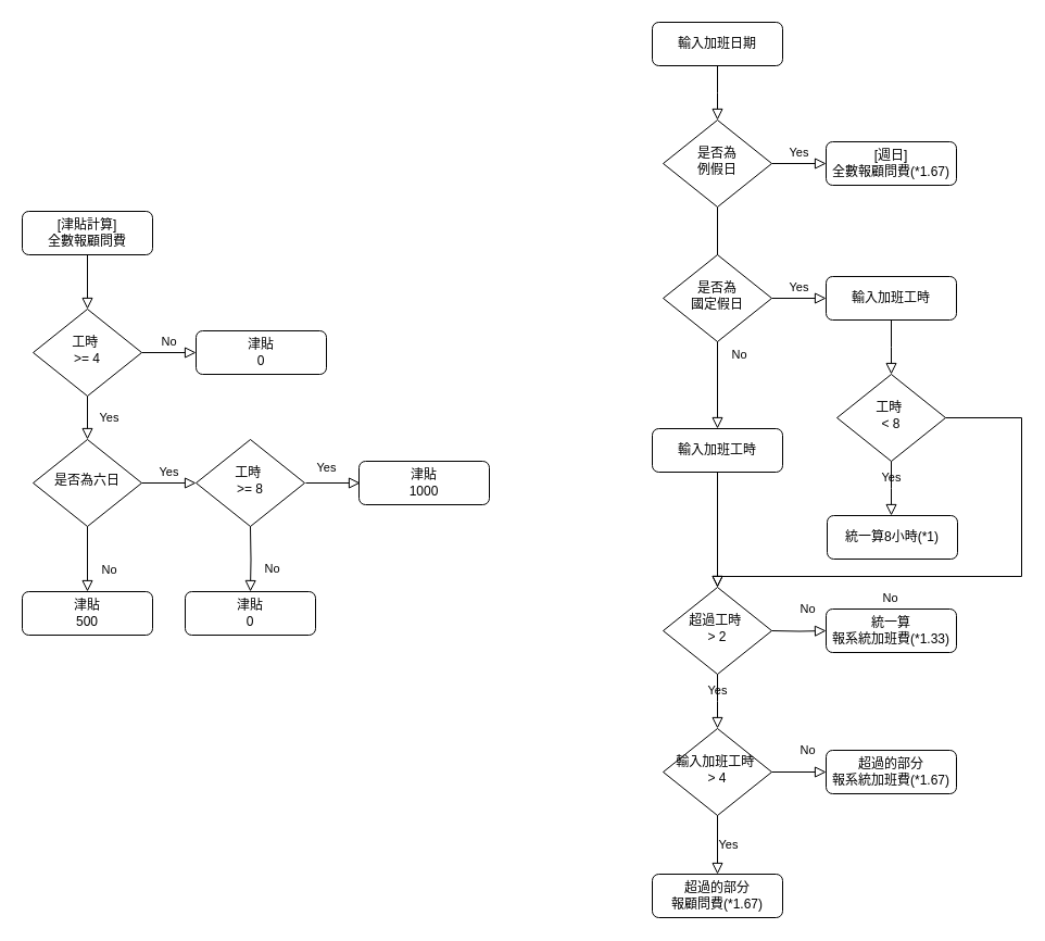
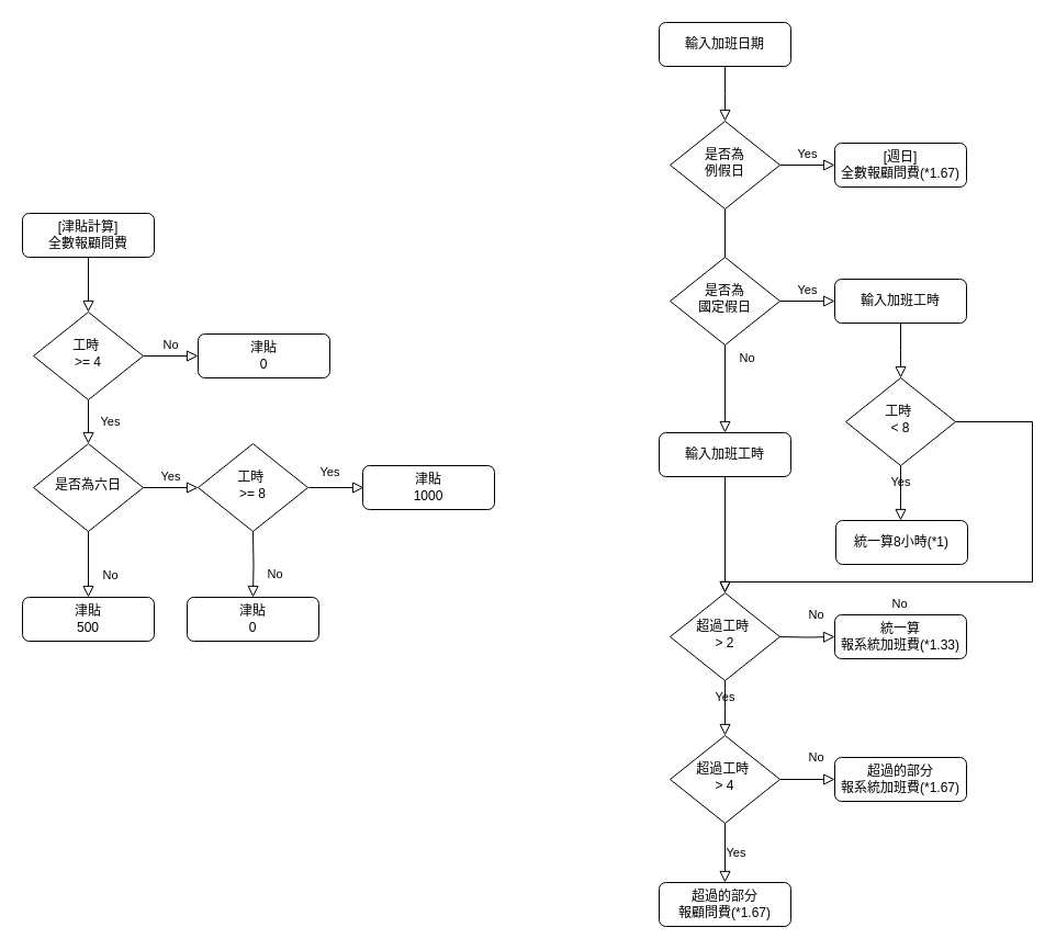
- <mxCell id="24" value="輸入加班工時&amp;nbsp;&lt;div&gt;&amp;gt; 4&lt;/div&gt;" style="rhombus;whiteSpace=wrap;html=1;shadow=0;fontFamily=Helvetica;fontSize=12;align=center;strokeWidth=1;spacing=6;spacingTop=-4;" vertex="1" parent="1"><mxGeometry x="610" y="670" width="100" height="80" as="geometry" /></mxCell>
+ <mxCell id="24" value="超過工時&amp;nbsp;&lt;div&gt;&amp;gt; 4&lt;/div&gt;" style="rhombus;whiteSpace=wrap;html=1;shadow=0;fontFamily=Helvetica;fontSize=12;align=center;strokeWidth=1;spacing=6;spacingTop=-4;" vertex="1" parent="1"><mxGeometry x="610" y="670" width="100" height="80" as="geometry" /></mxCell>
